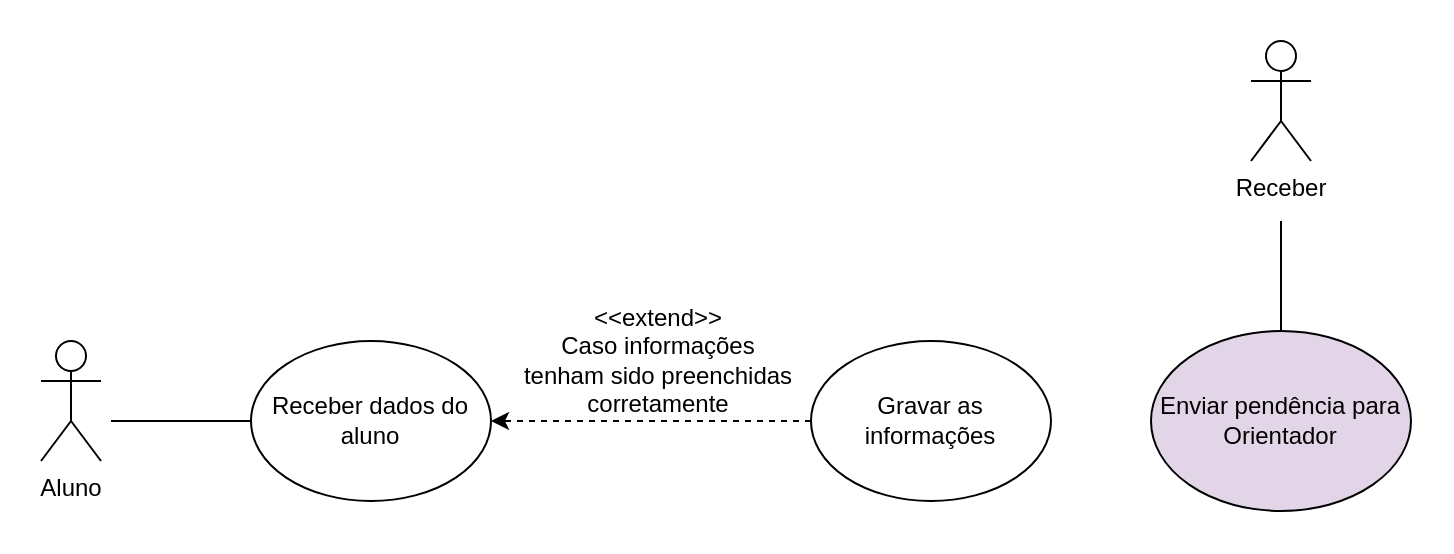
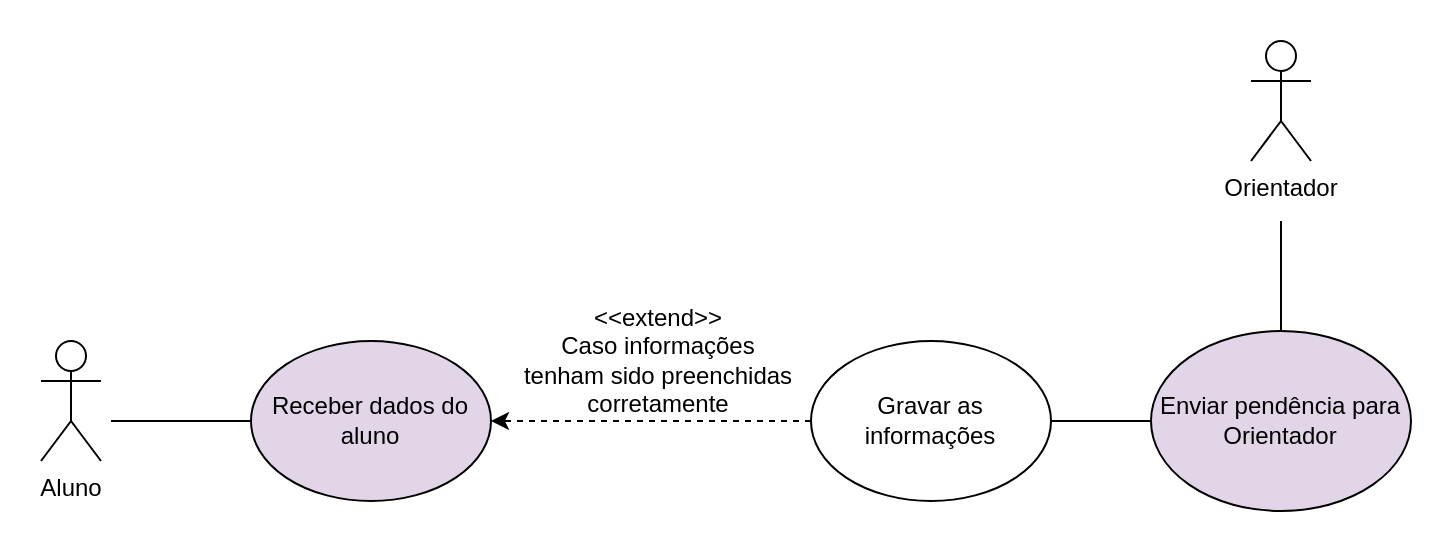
- <mxCell id="3" value="Receber&lt;br&gt;" style="shape=umlActor;verticalLabelPosition=bottom;verticalAlign=top;html=1;outlineConnect=0;" vertex="1" parent="1"><mxGeometry x="625" y="20" width="30" height="60" as="geometry" /></mxCell>
+ <mxCell id="3" value="Orientador&lt;br&gt;" style="shape=umlActor;verticalLabelPosition=bottom;verticalAlign=top;html=1;outlineConnect=0;" vertex="1" parent="1"><mxGeometry x="625" y="20" width="30" height="60" as="geometry" /></mxCell>
- <mxCell id="4" value="Receber dados do aluno" style="ellipse;whiteSpace=wrap;html=1;" vertex="1" parent="1"><mxGeometry x="125" y="170" width="120" height="80" as="geometry" /></mxCell>
+ <mxCell id="4" value="Receber dados do aluno" style="ellipse;whiteSpace=wrap;html=1;fillColor=#e1d5e7;" vertex="1" parent="1"><mxGeometry x="125" y="170" width="120" height="80" as="geometry" /></mxCell>
+ <mxCell id="7" style="edgeStyle=orthogonalEdgeStyle;rounded=0;orthogonalLoop=1;jettySize=auto;html=1;exitX=1;exitY=0.5;exitDx=0;exitDy=0;entryX=0;entryY=0.5;entryDx=0;entryDy=0;endArrow=none;endFill=0;" edge="1" parent="1" source="8" target="10"><mxGeometry relative="1" as="geometry" /></mxCell>
